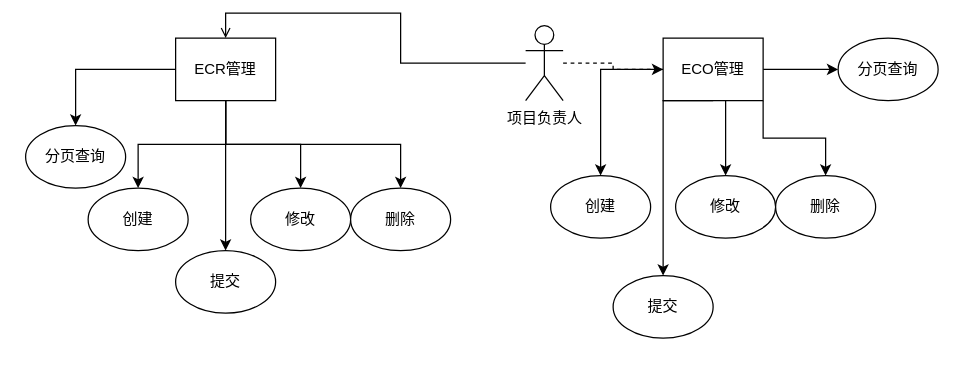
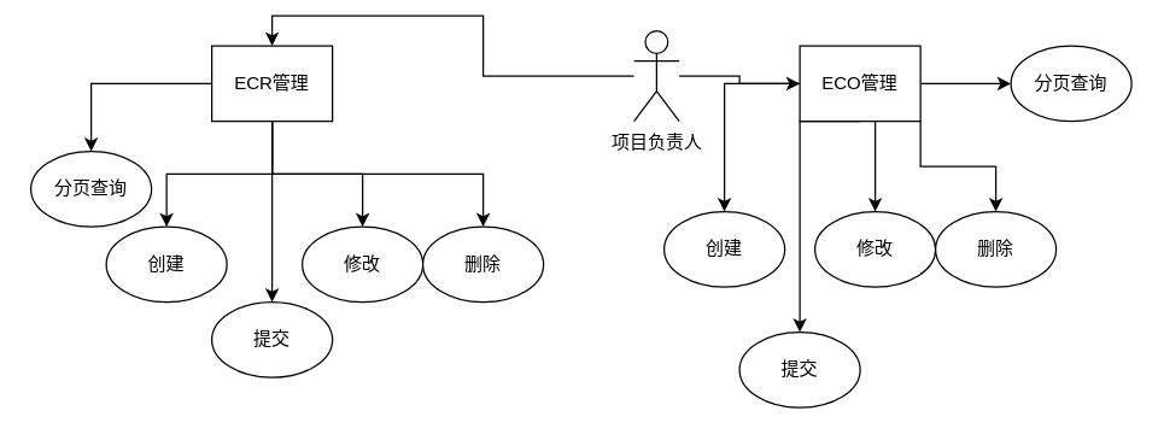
- <mxCell id="2" style="edgeStyle=orthogonalEdgeStyle;rounded=0;orthogonalLoop=1;jettySize=auto;html=1;entryX=0.5;entryY=0;entryDx=0;entryDy=0;endArrow=open;" edge="1" parent="1" source="4" target="10"><mxGeometry relative="1" as="geometry" /></mxCell>
+ <mxCell id="2" style="edgeStyle=orthogonalEdgeStyle;rounded=0;orthogonalLoop=1;jettySize=auto;html=1;entryX=0.5;entryY=0;entryDx=0;entryDy=0;" edge="1" parent="1" source="4" target="10"><mxGeometry relative="1" as="geometry" /></mxCell>
- <mxCell id="3" style="edgeStyle=orthogonalEdgeStyle;rounded=0;orthogonalLoop=1;jettySize=auto;html=1;dashed=1;" edge="1" parent="1" source="4" target="19"><mxGeometry relative="1" as="geometry" /></mxCell>
+ <mxCell id="3" style="edgeStyle=orthogonalEdgeStyle;rounded=0;orthogonalLoop=1;jettySize=auto;html=1;" edge="1" parent="1" source="4" target="19"><mxGeometry relative="1" as="geometry" /></mxCell>
